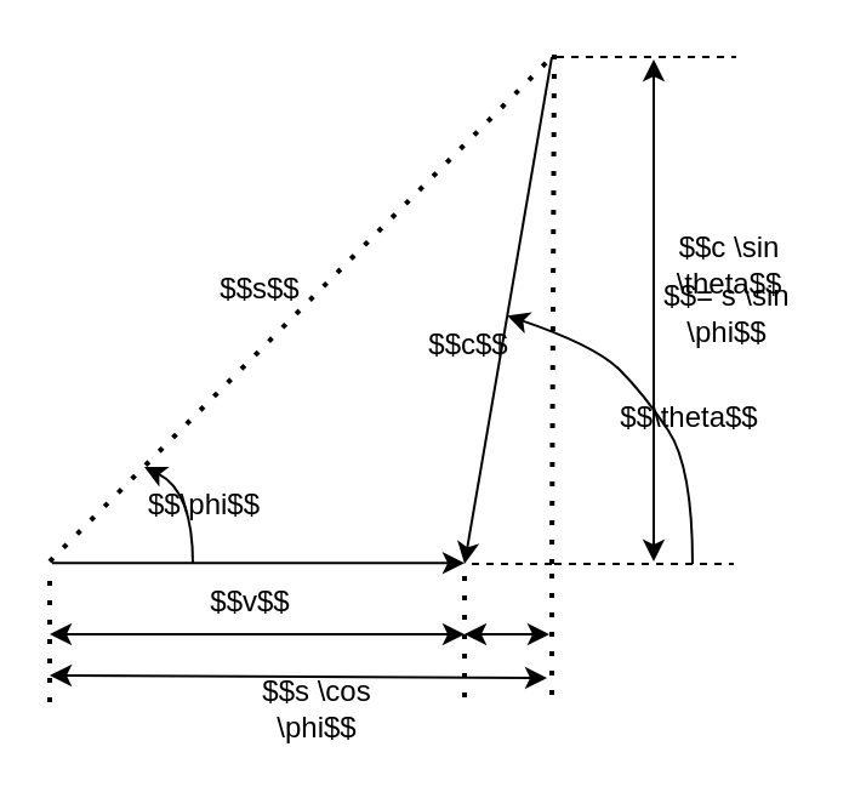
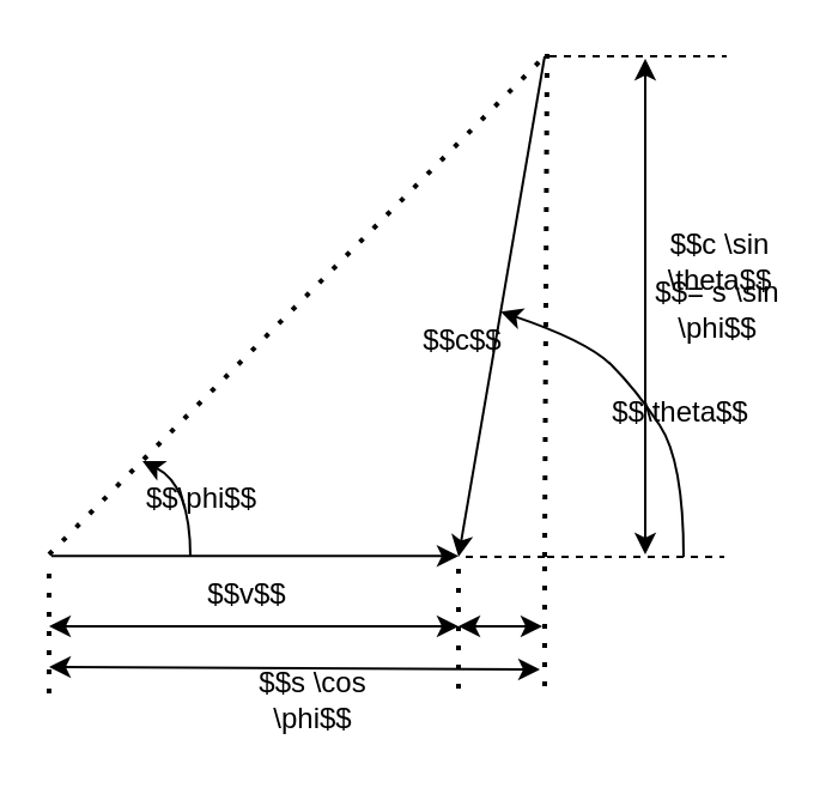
- <mxCell id="19" value="$$s$$" style="rounded=0;whiteSpace=wrap;html=1;strokeColor=none;fillColor=none;" vertex="1" parent="1"><mxGeometry x="92" y="104" width="30" height="30" as="geometry" /></mxCell>
